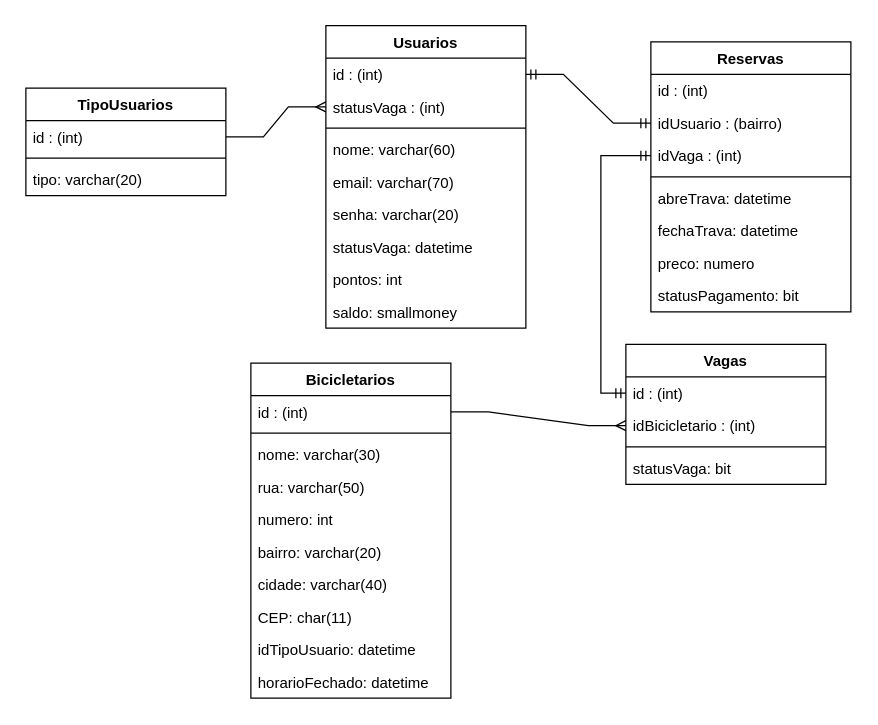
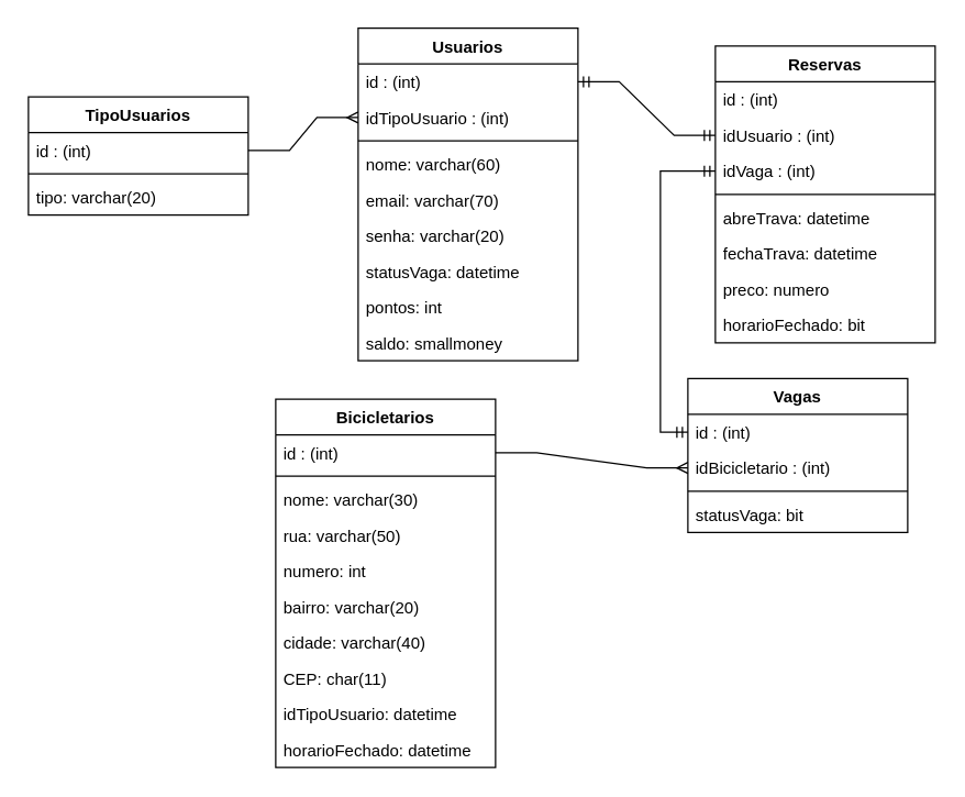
- <mxCell id="4" value="statusVaga : (int)" style="text;strokeColor=none;fillColor=none;align=left;verticalAlign=top;spacingLeft=4;spacingRight=4;overflow=hidden;rotatable=0;points=[[0,0.5],[1,0.5]];portConstraint=eastwest;" parent="2" vertex="1"><mxGeometry y="52" width="160" height="26" as="geometry" /></mxCell>
+ <mxCell id="4" value="idTipoUsuario : (int)" style="text;strokeColor=none;fillColor=none;align=left;verticalAlign=top;spacingLeft=4;spacingRight=4;overflow=hidden;rotatable=0;points=[[0,0.5],[1,0.5]];portConstraint=eastwest;" parent="2" vertex="1"><mxGeometry y="52" width="160" height="26" as="geometry" /></mxCell>
- <mxCell id="35" value="idUsuario : (bairro)" style="text;strokeColor=none;fillColor=none;align=left;verticalAlign=top;spacingLeft=4;spacingRight=4;overflow=hidden;rotatable=0;points=[[0,0.5],[1,0.5]];portConstraint=eastwest;" parent="33" vertex="1"><mxGeometry y="52" width="160" height="26" as="geometry" /></mxCell>
+ <mxCell id="35" value="idUsuario : (int)" style="text;strokeColor=none;fillColor=none;align=left;verticalAlign=top;spacingLeft=4;spacingRight=4;overflow=hidden;rotatable=0;points=[[0,0.5],[1,0.5]];portConstraint=eastwest;" parent="33" vertex="1"><mxGeometry y="52" width="160" height="26" as="geometry" /></mxCell>
- <mxCell id="41" value="statusPagamento: bit" style="text;strokeColor=none;fillColor=none;align=left;verticalAlign=top;spacingLeft=4;spacingRight=4;overflow=hidden;rotatable=0;points=[[0,0.5],[1,0.5]];portConstraint=eastwest;" parent="33" vertex="1"><mxGeometry y="190" width="160" height="26" as="geometry" /></mxCell>
+ <mxCell id="41" value="horarioFechado: bit" style="text;strokeColor=none;fillColor=none;align=left;verticalAlign=top;spacingLeft=4;spacingRight=4;overflow=hidden;rotatable=0;points=[[0,0.5],[1,0.5]];portConstraint=eastwest;" parent="33" vertex="1"><mxGeometry y="190" width="160" height="26" as="geometry" /></mxCell>
